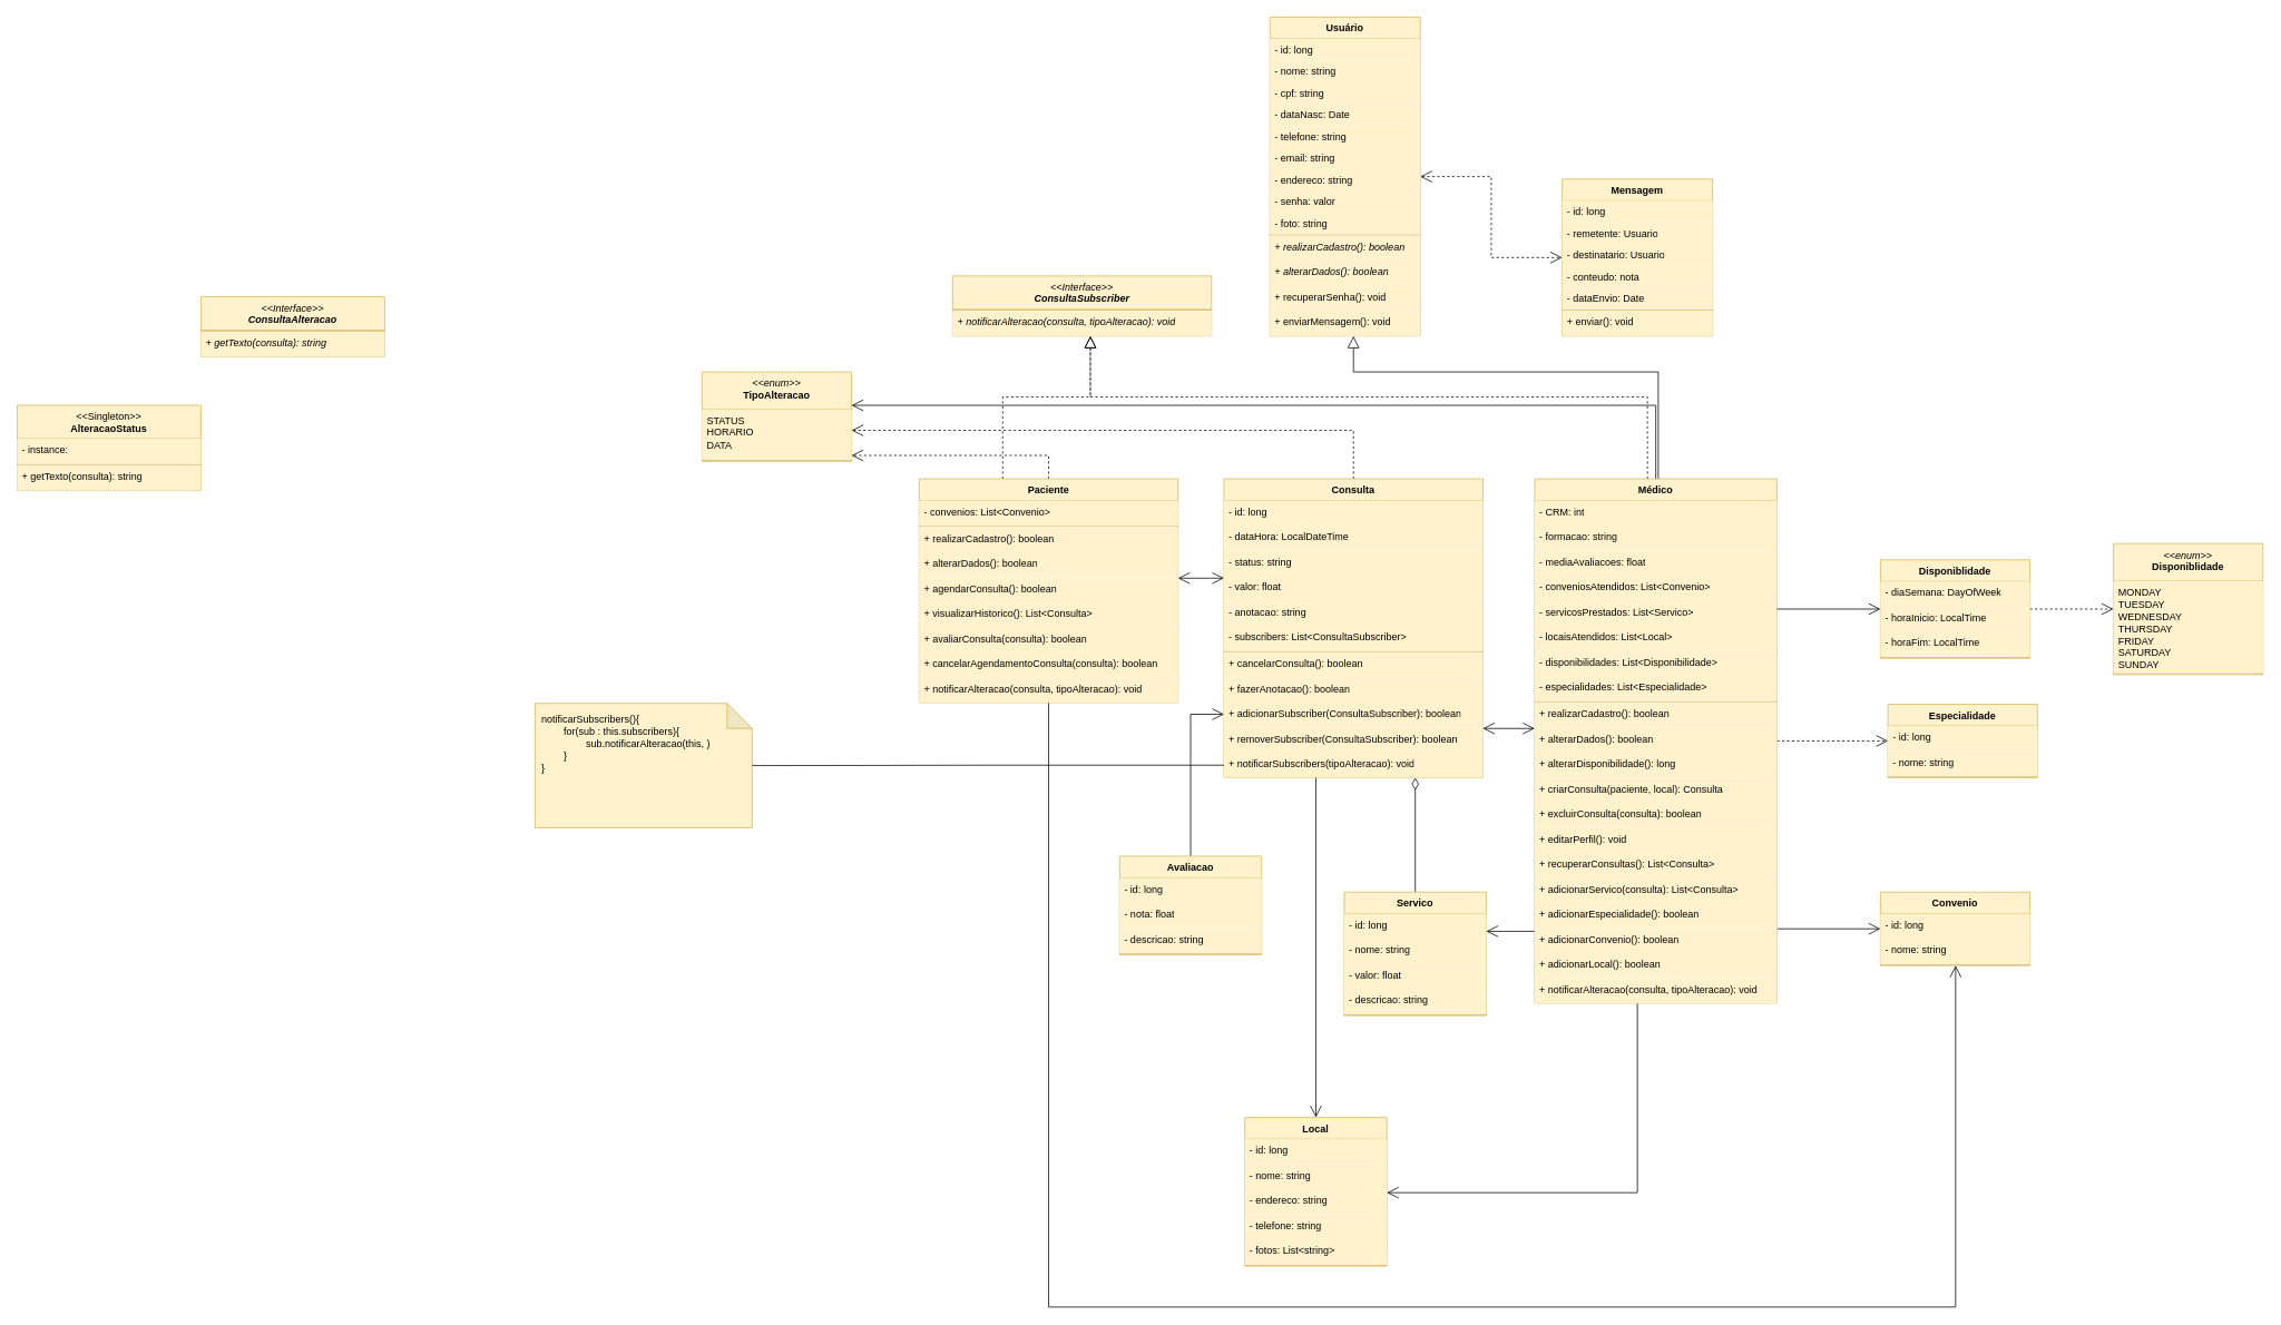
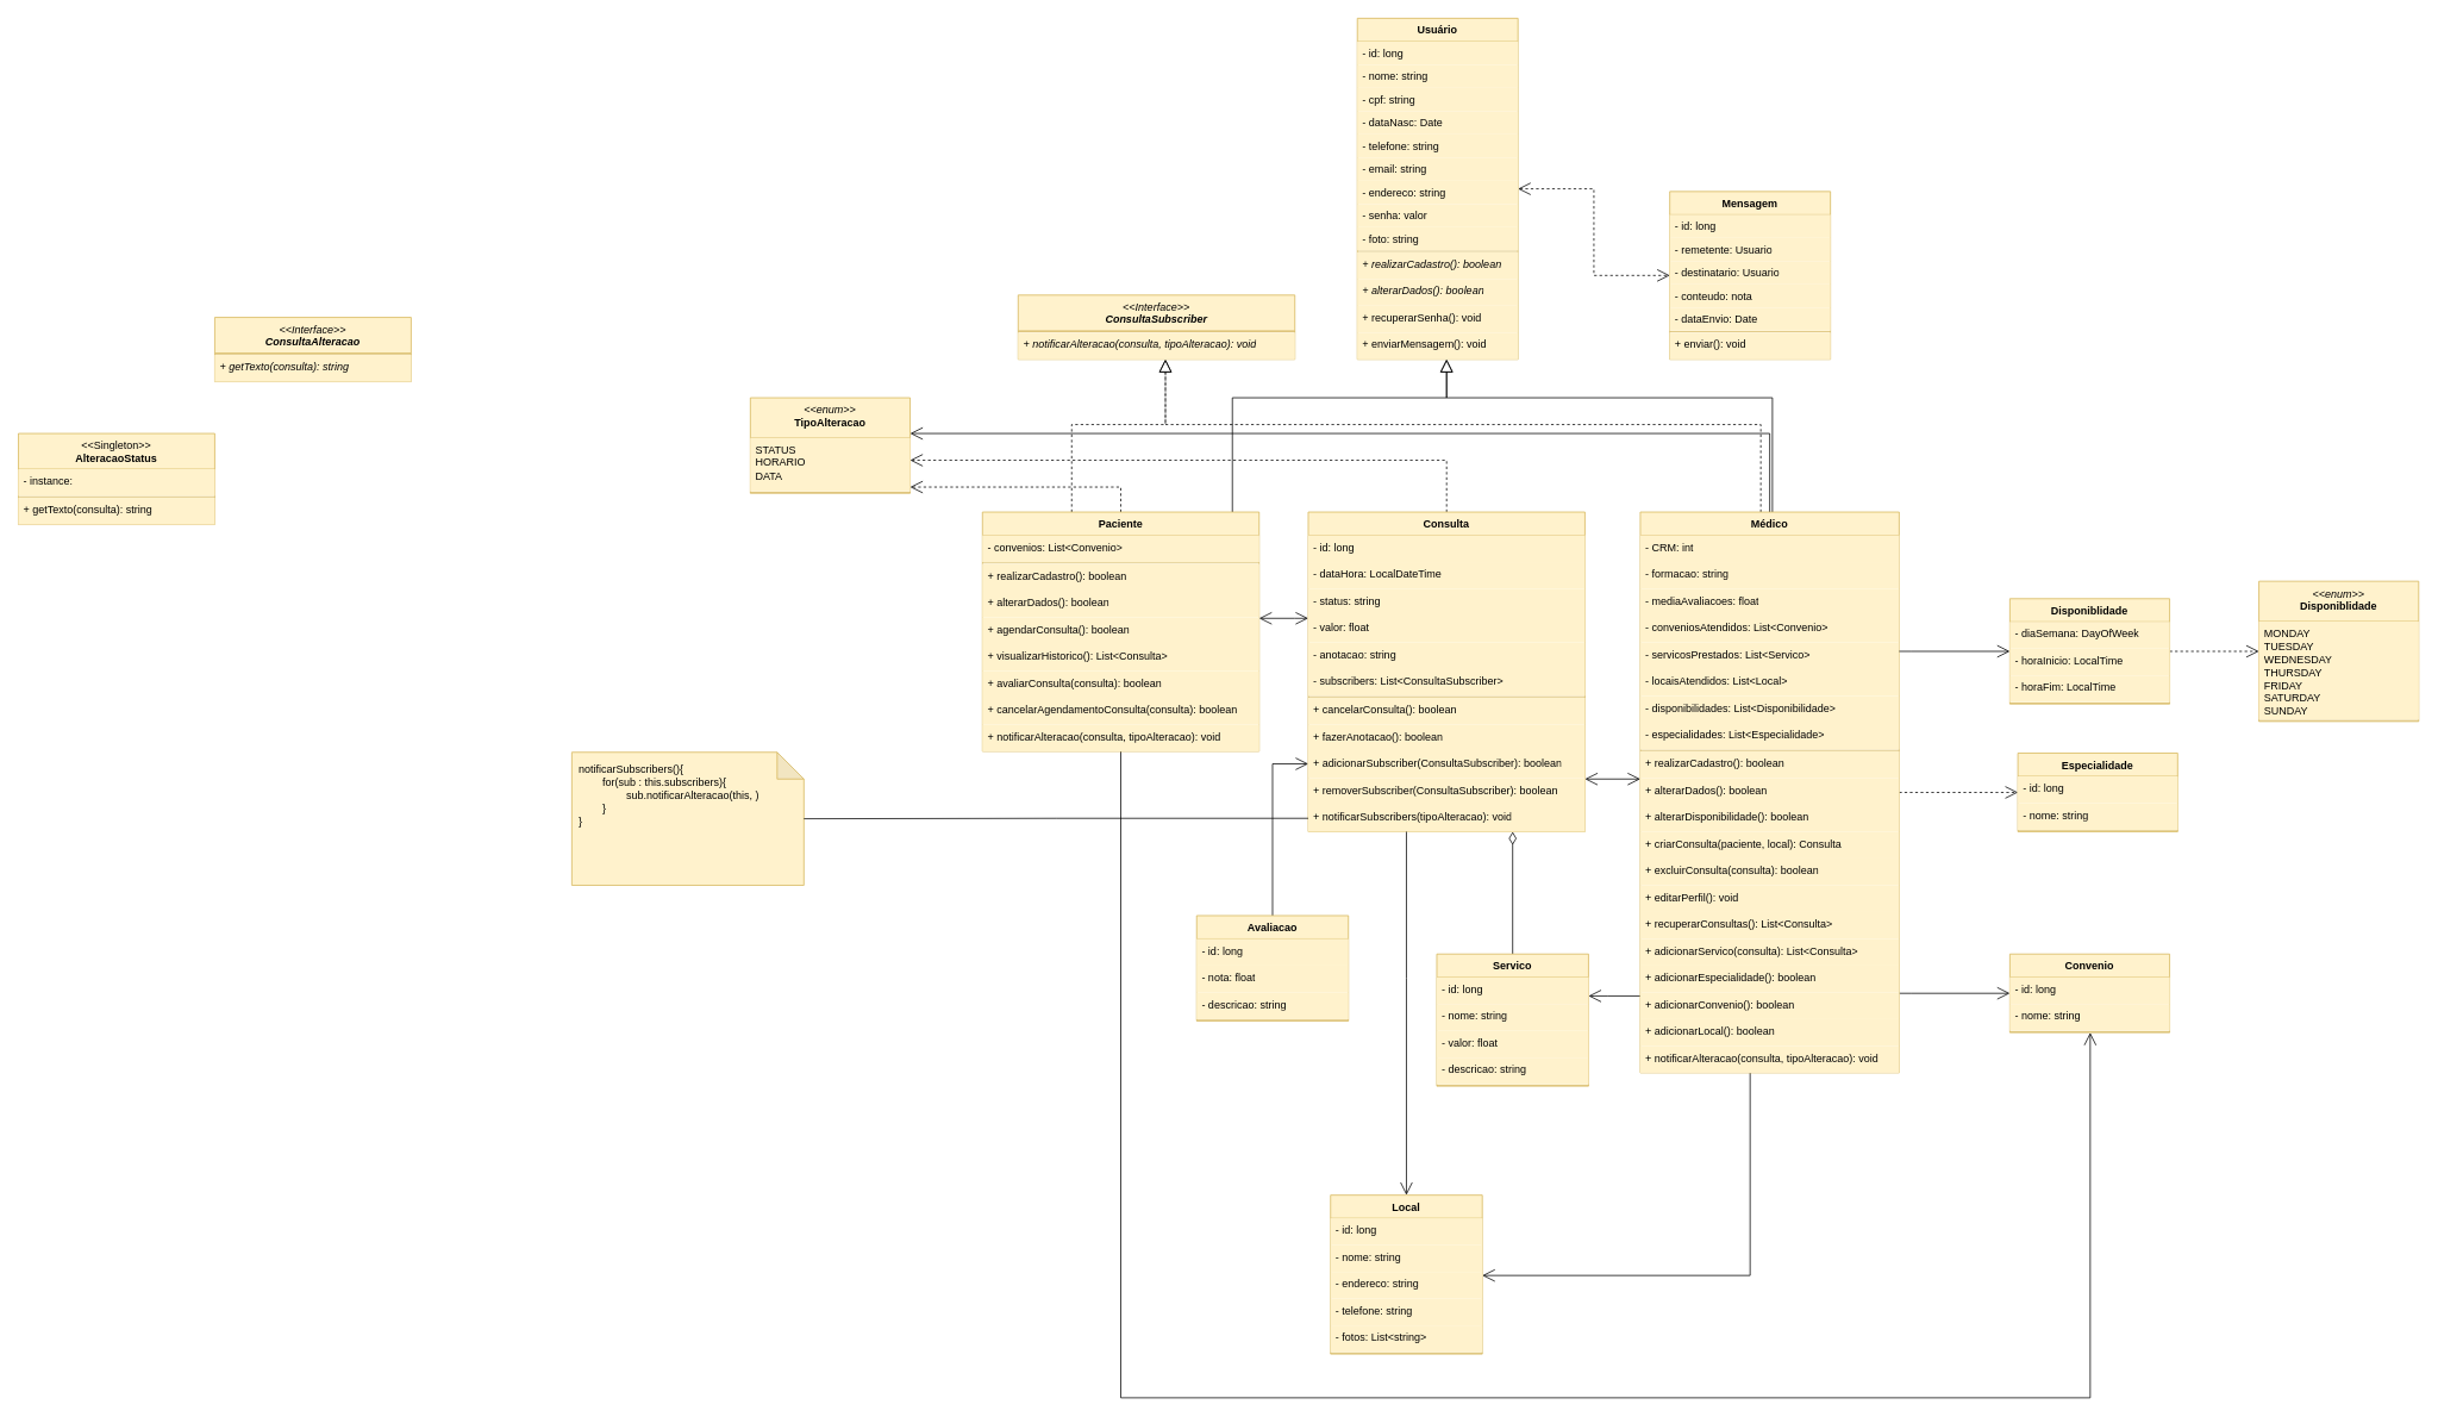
+ <mxCell id="55" style="edgeStyle=orthogonalEdgeStyle;rounded=0;orthogonalLoop=1;jettySize=auto;html=1;endArrow=block;endFill=0;endSize=12;startSize=12;" parent="1" source="59" target="3" edge="1"><mxGeometry relative="1" as="geometry"><Array as="points"><mxPoint x="1380" y="445" /><mxPoint x="1620" y="445" /></Array></mxGeometry></mxCell>
- <mxCell id="45" value="+ alterarDisponibilidade(): long" style="text;strokeColor=none;fillColor=#fff2cc;align=left;verticalAlign=top;spacingLeft=4;spacingRight=4;overflow=hidden;rotatable=0;points=[[0,0.5],[1,0.5]];portConstraint=eastwest;whiteSpace=wrap;html=1;" parent="33" vertex="1"><mxGeometry y="328" width="290" height="30" as="geometry" /></mxCell>
+ <mxCell id="45" value="+ alterarDisponibilidade(): boolean" style="text;strokeColor=none;fillColor=#fff2cc;align=left;verticalAlign=top;spacingLeft=4;spacingRight=4;overflow=hidden;rotatable=0;points=[[0,0.5],[1,0.5]];portConstraint=eastwest;whiteSpace=wrap;html=1;" parent="33" vertex="1"><mxGeometry y="328" width="290" height="30" as="geometry" /></mxCell>
